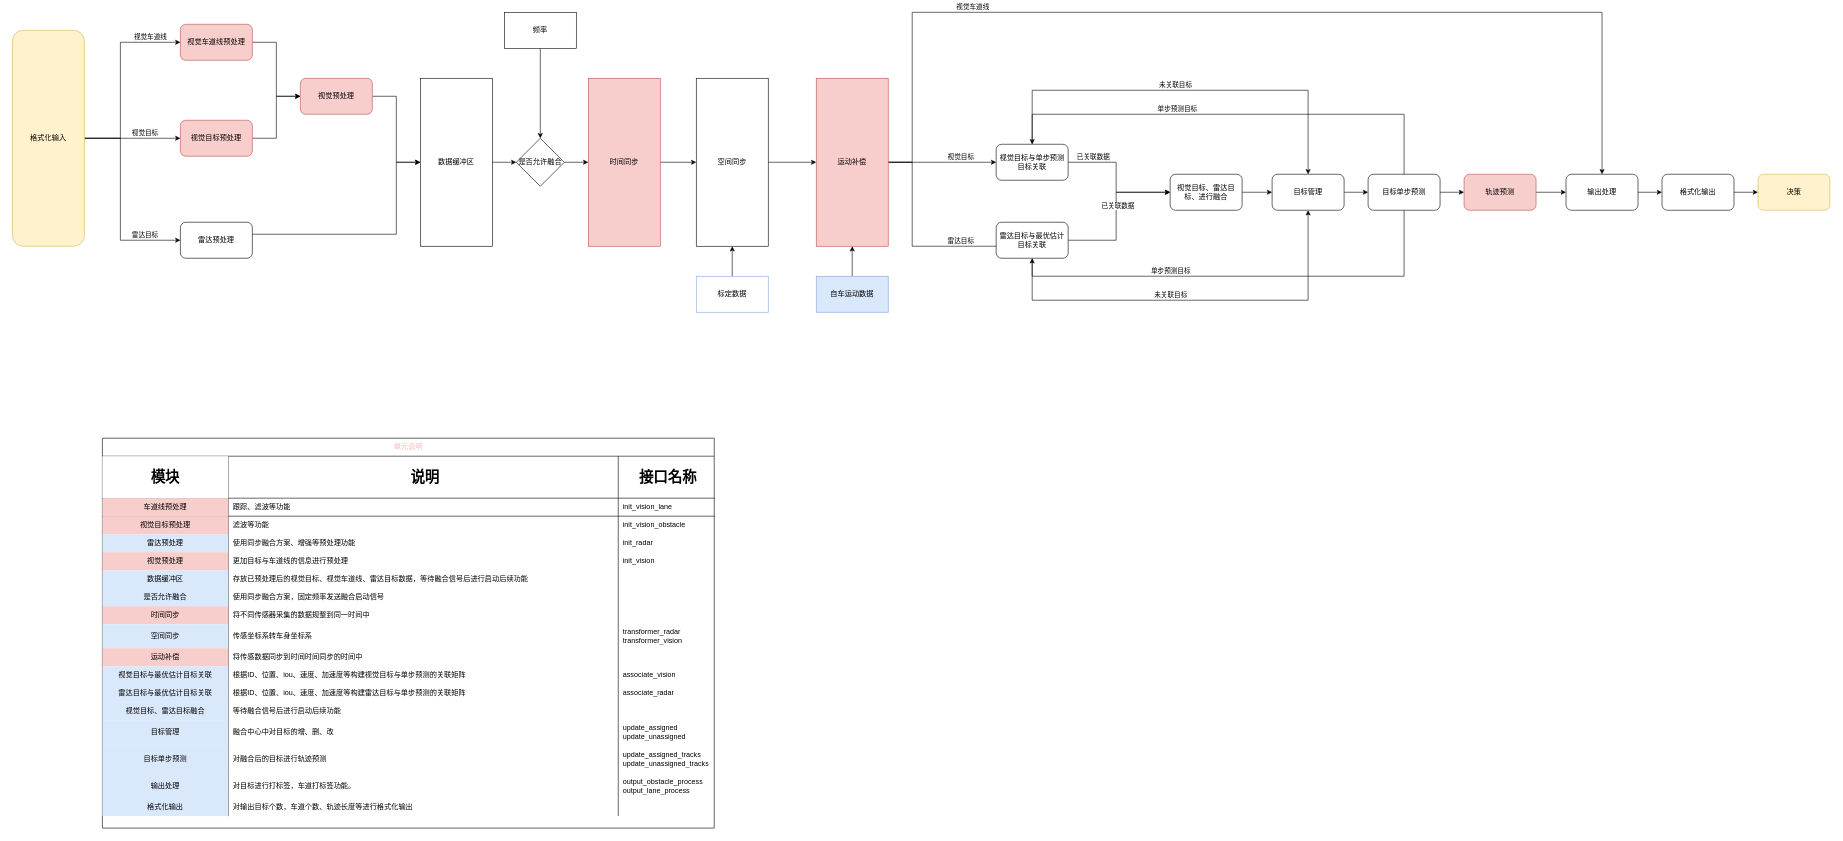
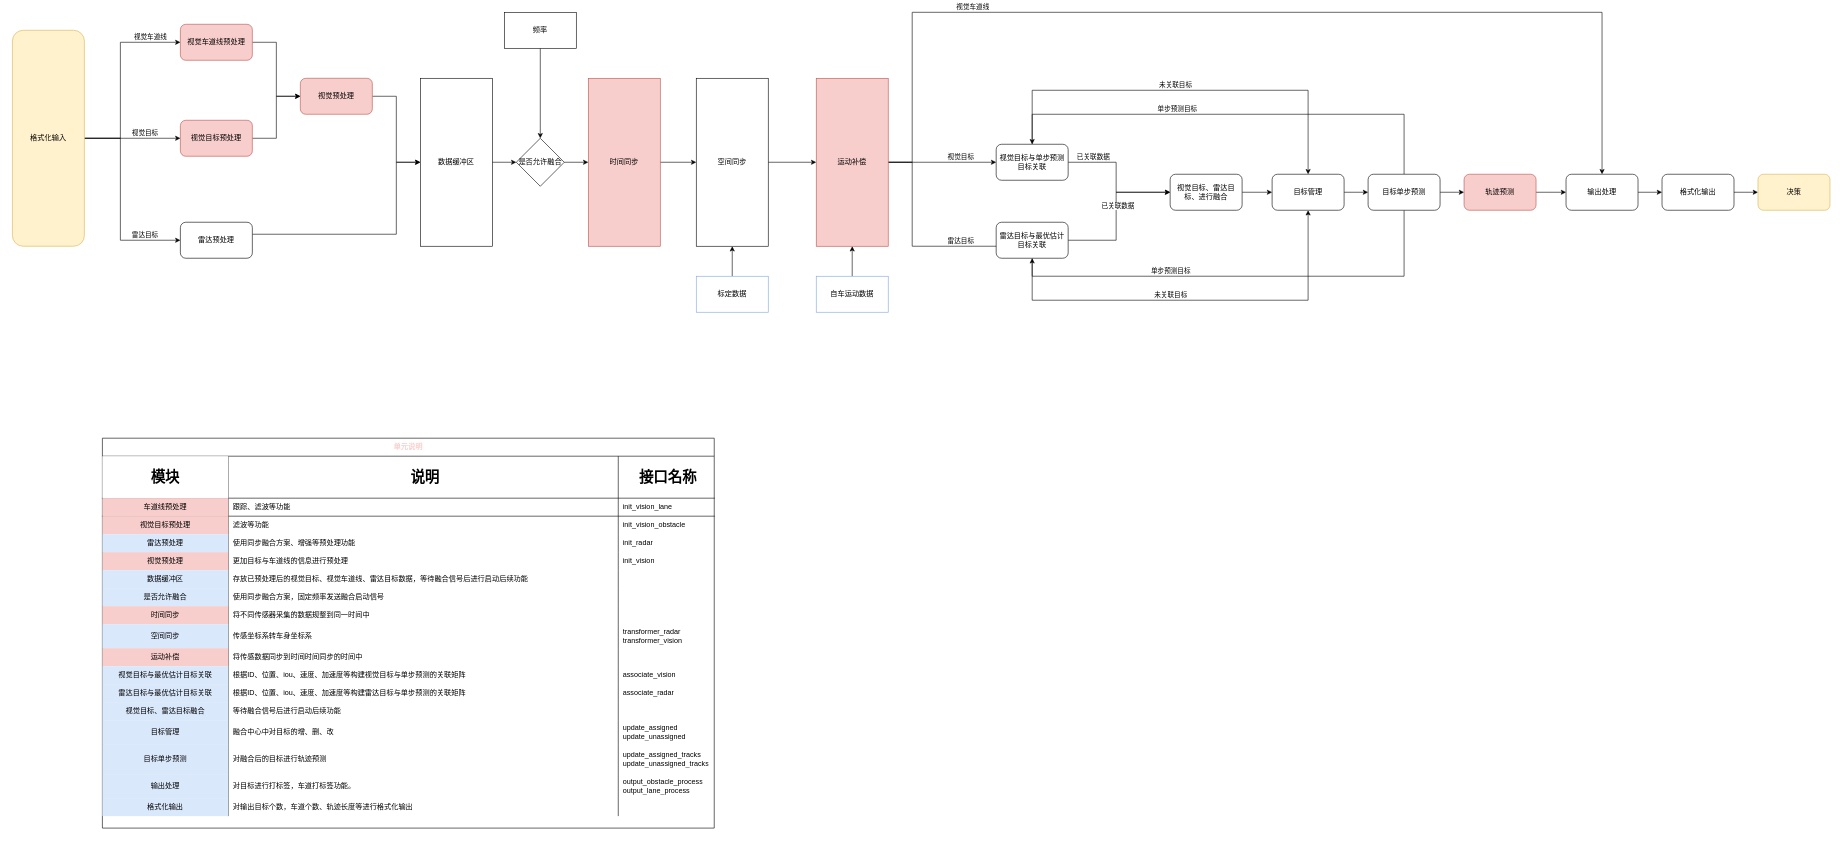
- <mxCell id="133" value="自车运动数据" style="rounded=0;whiteSpace=wrap;html=1;fontFamily=Helvetica;fontColor=#000000;strokeColor=#7EA6E0;align=center;fillColor=#dae8fc;" vertex="1" parent="1"><mxGeometry x="1360" y="460" width="120" height="60" as="geometry" /></mxCell>
+ <mxCell id="133" value="自车运动数据" style="rounded=0;whiteSpace=wrap;html=1;fontFamily=Helvetica;fontColor=#000000;strokeColor=#7EA6E0;align=center;" vertex="1" parent="1"><mxGeometry x="1360" y="460" width="120" height="60" as="geometry" /></mxCell>
